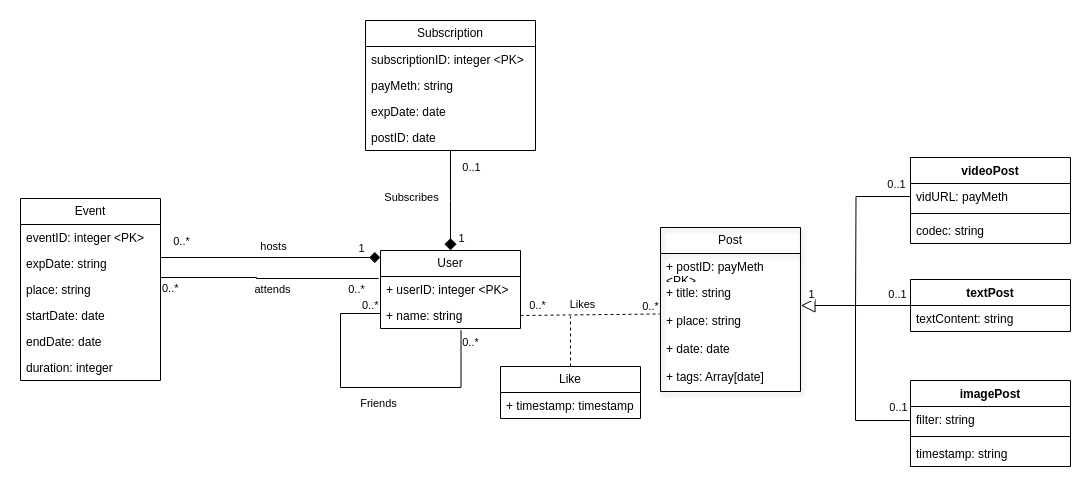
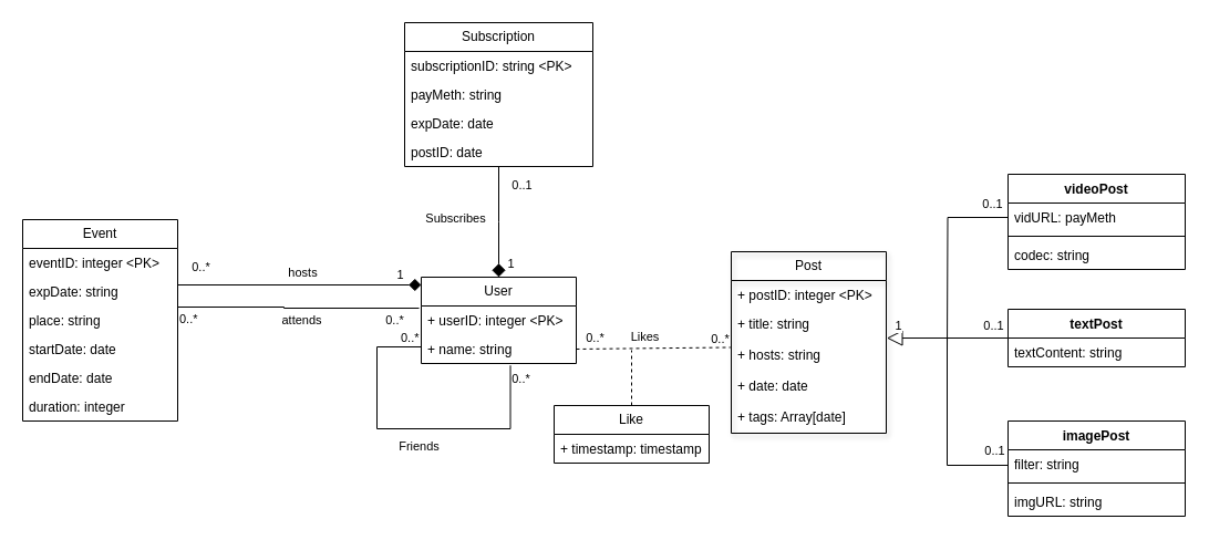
- <mxCell id="59" value="subscriptionID: integer &amp;lt;PK&amp;gt;" style="text;strokeColor=none;fillColor=none;align=left;verticalAlign=top;spacingLeft=4;spacingRight=4;overflow=hidden;rotatable=0;points=[[0,0.5],[1,0.5]];portConstraint=eastwest;whiteSpace=wrap;html=1;" parent="58" vertex="1"><mxGeometry y="26" width="170" height="26" as="geometry" /></mxCell>
+ <mxCell id="59" value="subscriptionID: string &amp;lt;PK&amp;gt;" style="text;strokeColor=none;fillColor=none;align=left;verticalAlign=top;spacingLeft=4;spacingRight=4;overflow=hidden;rotatable=0;points=[[0,0.5],[1,0.5]];portConstraint=eastwest;whiteSpace=wrap;html=1;" parent="58" vertex="1"><mxGeometry y="26" width="170" height="26" as="geometry" /></mxCell>
- <mxCell id="6" value="+ postID: payMeth &amp;lt;PK&amp;gt;" style="text;strokeColor=none;fillColor=none;align=left;verticalAlign=top;spacingLeft=4;spacingRight=4;overflow=hidden;rotatable=0;points=[[0,0.5],[1,0.5]];portConstraint=eastwest;whiteSpace=wrap;html=1;" parent="5" vertex="1"><mxGeometry y="26" width="140" height="26" as="geometry" /></mxCell>
+ <mxCell id="6" value="+ postID: integer &amp;lt;PK&amp;gt;" style="text;strokeColor=none;fillColor=none;align=left;verticalAlign=top;spacingLeft=4;spacingRight=4;overflow=hidden;rotatable=0;points=[[0,0.5],[1,0.5]];portConstraint=eastwest;whiteSpace=wrap;html=1;" parent="5" vertex="1"><mxGeometry y="26" width="140" height="26" as="geometry" /></mxCell>
- <mxCell id="8" value="+ place: string" style="text;strokeColor=none;fillColor=none;align=left;verticalAlign=top;spacingLeft=4;spacingRight=4;overflow=hidden;rotatable=0;points=[[0,0.5],[1,0.5]];portConstraint=eastwest;whiteSpace=wrap;html=1;" parent="5" vertex="1"><mxGeometry y="80" width="140" height="28" as="geometry" /></mxCell>
+ <mxCell id="8" value="+ hosts: string" style="text;strokeColor=none;fillColor=none;align=left;verticalAlign=top;spacingLeft=4;spacingRight=4;overflow=hidden;rotatable=0;points=[[0,0.5],[1,0.5]];portConstraint=eastwest;whiteSpace=wrap;html=1;" parent="5" vertex="1"><mxGeometry y="80" width="140" height="28" as="geometry" /></mxCell>
- <mxCell id="35" value="timestamp: string" style="text;strokeColor=none;fillColor=none;align=left;verticalAlign=top;spacingLeft=4;spacingRight=4;overflow=hidden;rotatable=0;points=[[0,0.5],[1,0.5]];portConstraint=eastwest;whiteSpace=wrap;html=1;" parent="32" vertex="1"><mxGeometry y="60" width="160" height="26" as="geometry" /></mxCell>
+ <mxCell id="35" value="imgURL: string" style="text;strokeColor=none;fillColor=none;align=left;verticalAlign=top;spacingLeft=4;spacingRight=4;overflow=hidden;rotatable=0;points=[[0,0.5],[1,0.5]];portConstraint=eastwest;whiteSpace=wrap;html=1;" parent="32" vertex="1"><mxGeometry y="60" width="160" height="26" as="geometry" /></mxCell>
